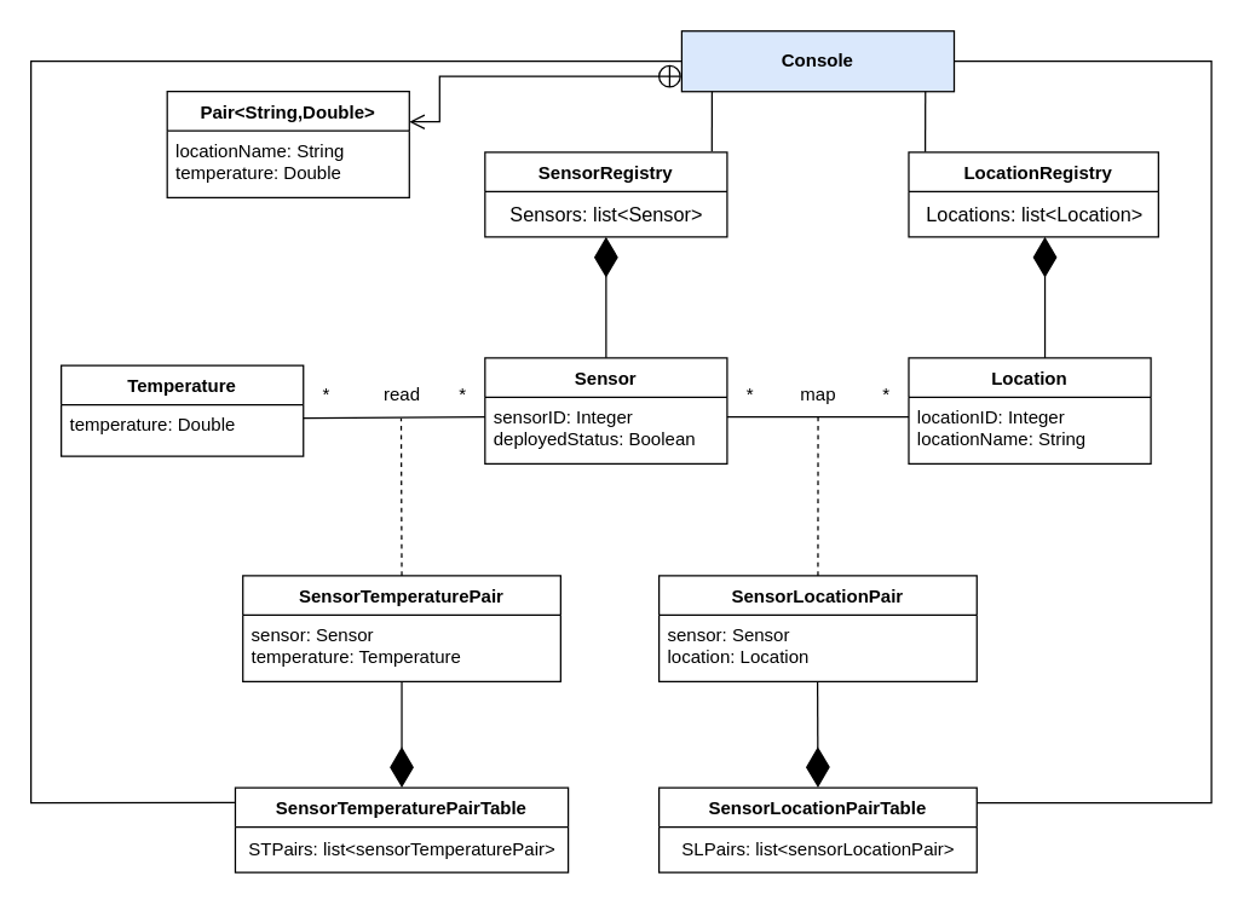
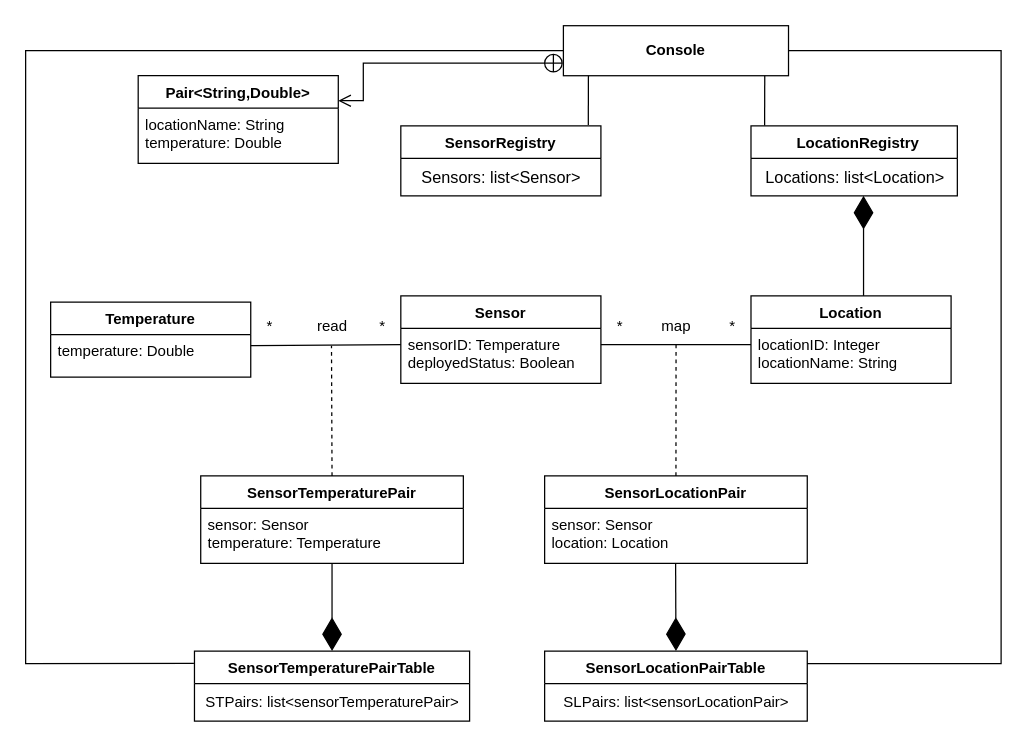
- <mxCell id="22" value="&lt;b&gt;Console&lt;/b&gt;" style="html=1;whiteSpace=wrap;fillColor=#dae8fc;" parent="1" vertex="1"><mxGeometry x="450" y="20" width="180" height="40" as="geometry" /></mxCell>
+ <mxCell id="22" value="&lt;b&gt;Console&lt;/b&gt;" style="html=1;whiteSpace=wrap;" parent="1" vertex="1"><mxGeometry x="450" y="20" width="180" height="40" as="geometry" /></mxCell>
- <mxCell id="33" value="" style="endArrow=diamondThin;endFill=1;endSize=24;html=1;rounded=0;entryX=0.5;entryY=1;entryDx=0;entryDy=0;exitX=0.5;exitY=0;exitDx=0;exitDy=0;" parent="1" source="3" target="18" edge="1"><mxGeometry width="160" relative="1" as="geometry"><mxPoint x="490" y="156" as="sourcePoint" /><mxPoint x="490" y="220" as="targetPoint" /></mxGeometry></mxCell>
- <mxCell id="4" value="sensorID: Integer&lt;br&gt;deployedStatus: Boolean" style="text;strokeColor=none;fillColor=none;align=left;verticalAlign=top;spacingLeft=4;spacingRight=4;overflow=hidden;rotatable=0;points=[[0,0.5],[1,0.5]];portConstraint=eastwest;whiteSpace=wrap;html=1;" parent="3" vertex="1"><mxGeometry y="26" width="160" height="44" as="geometry" /></mxCell>
+ <mxCell id="4" value="sensorID: Temperature&lt;br&gt;deployedStatus: Boolean" style="text;strokeColor=none;fillColor=none;align=left;verticalAlign=top;spacingLeft=4;spacingRight=4;overflow=hidden;rotatable=0;points=[[0,0.5],[1,0.5]];portConstraint=eastwest;whiteSpace=wrap;html=1;" parent="3" vertex="1"><mxGeometry y="26" width="160" height="44" as="geometry" /></mxCell>
